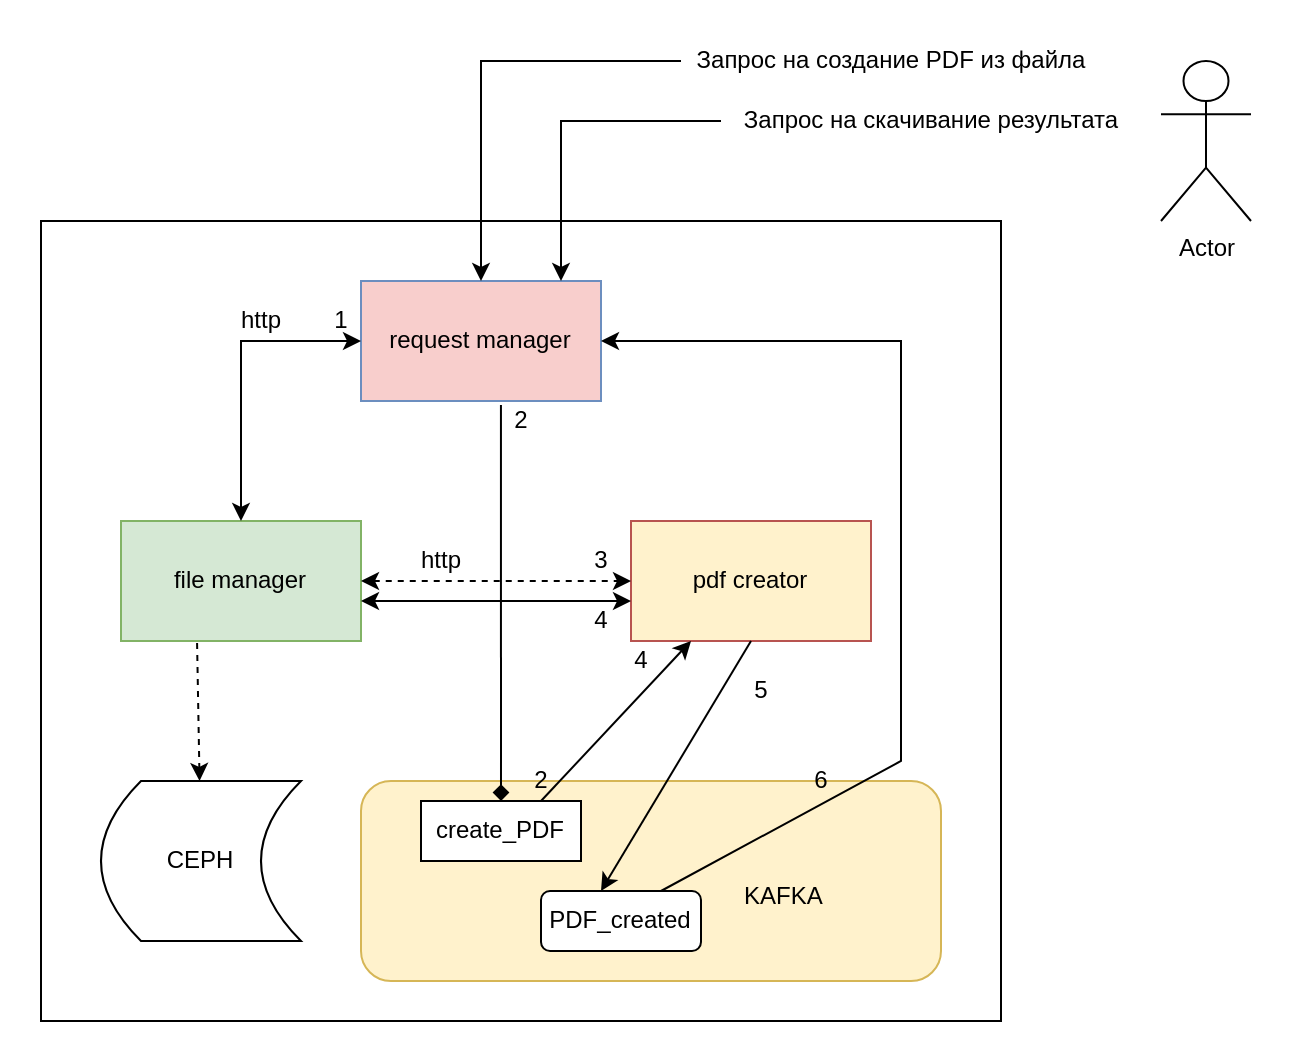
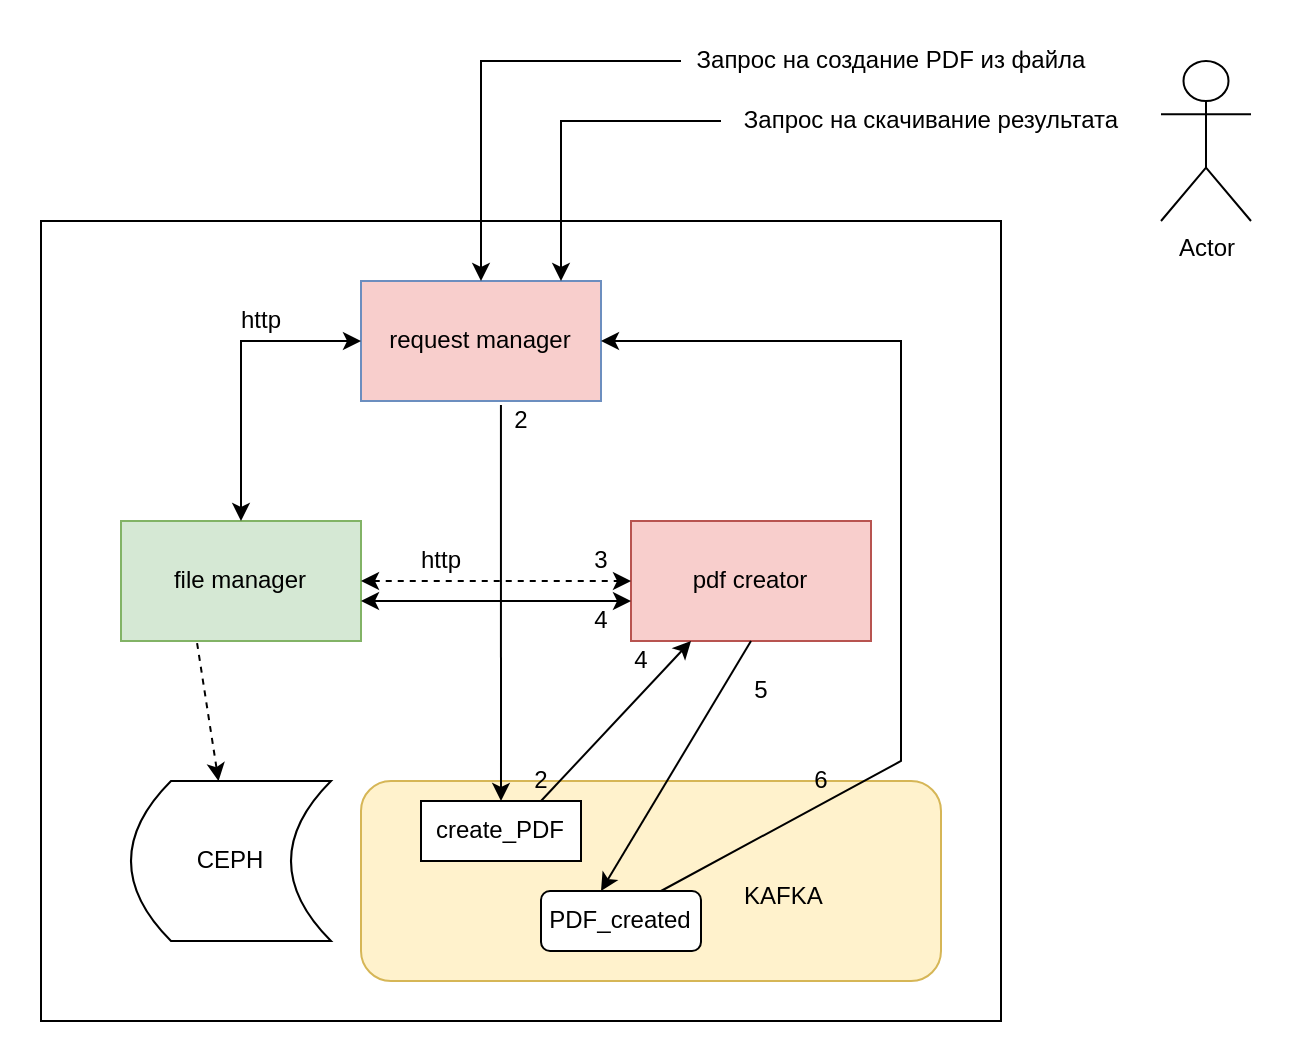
- <mxCell id="19" value="1" style="text;html=1;align=center;verticalAlign=middle;resizable=0;points=[];autosize=1;strokeColor=none;fillColor=none;" vertex="1" parent="1"><mxGeometry x="160" y="150" width="20" height="20" as="geometry" /></mxCell>
- <mxCell id="5" value="pdf creator" style="rounded=0;whiteSpace=wrap;html=1;fillColor=#fff2cc;strokeColor=#b85450;" vertex="1" parent="1"><mxGeometry x="315" y="260" width="120" height="60" as="geometry" /></mxCell>
+ <mxCell id="5" value="pdf creator" style="rounded=0;whiteSpace=wrap;html=1;fillColor=#f8cecc;strokeColor=#b85450;" vertex="1" parent="1"><mxGeometry x="315" y="260" width="120" height="60" as="geometry" /></mxCell>
- <mxCell id="11" value="" style="endArrow=diamond;html=1;rounded=0;exitX=0.583;exitY=1.033;exitDx=0;exitDy=0;exitPerimeter=0;entryX=0.5;entryY=0;entryDx=0;entryDy=0;" edge="1" parent="1" source="4" target="7"><mxGeometry width="50" height="50" relative="1" as="geometry"><mxPoint x="290" y="450" as="sourcePoint" /><mxPoint x="340" y="400" as="targetPoint" /></mxGeometry></mxCell>
+ <mxCell id="11" value="" style="endArrow=classic;html=1;rounded=0;exitX=0.583;exitY=1.033;exitDx=0;exitDy=0;exitPerimeter=0;entryX=0.5;entryY=0;entryDx=0;entryDy=0;" edge="1" parent="1" source="4" target="7"><mxGeometry width="50" height="50" relative="1" as="geometry"><mxPoint x="290" y="450" as="sourcePoint" /><mxPoint x="340" y="400" as="targetPoint" /></mxGeometry></mxCell>
- <mxCell id="9" value="CEPH" style="shape=dataStorage;whiteSpace=wrap;html=1;fixedSize=1;" vertex="1" parent="1"><mxGeometry x="50" y="390" width="100" height="80" as="geometry" /></mxCell>
+ <mxCell id="9" value="CEPH" style="shape=dataStorage;whiteSpace=wrap;html=1;fixedSize=1;" vertex="1" parent="1"><mxGeometry x="65" y="390" width="100" height="80" as="geometry" /></mxCell>
